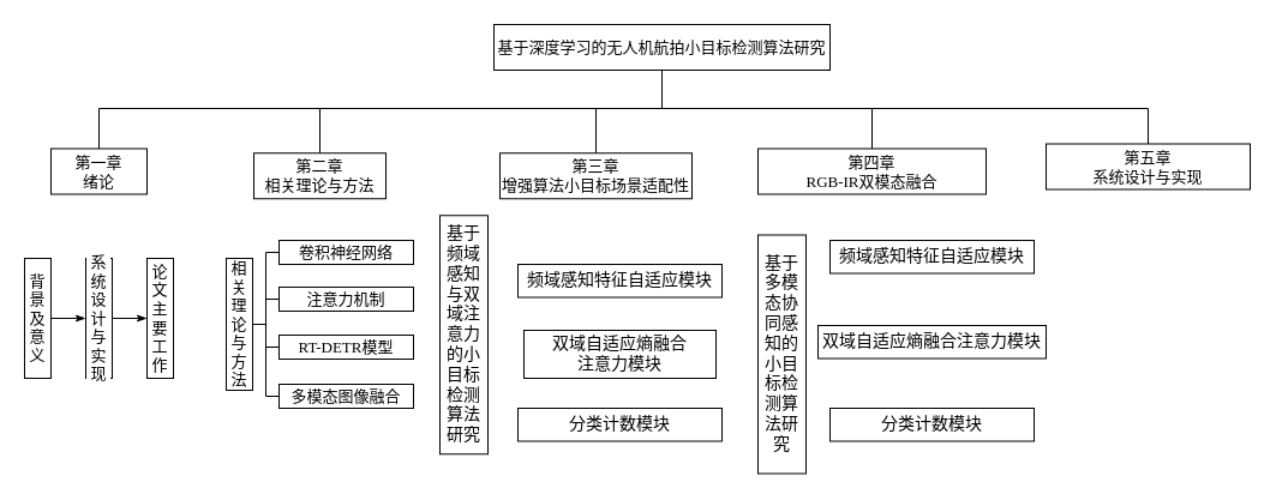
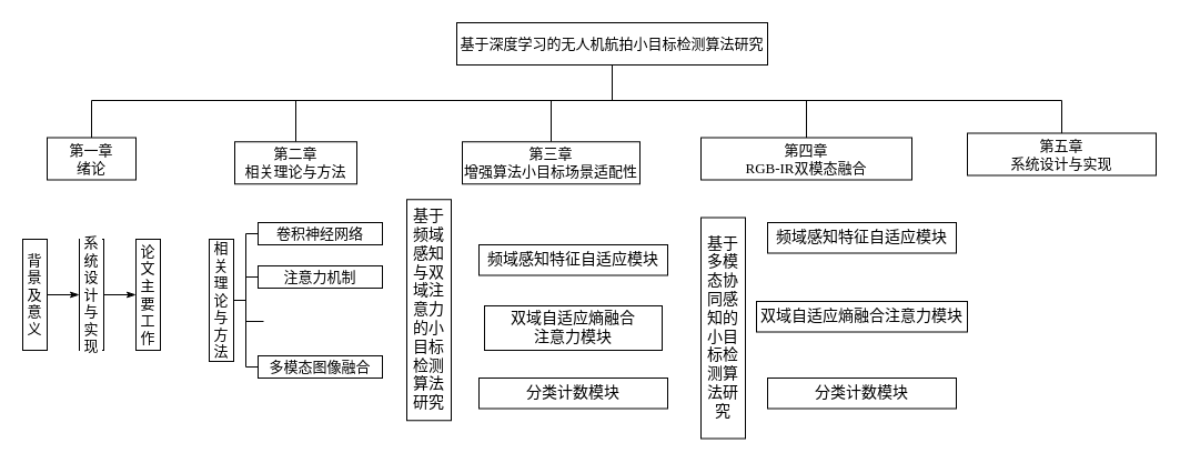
- <mxCell id="28" value="RT-DETR模型" style="rounded=0;whiteSpace=wrap;html=1;fontFamily=宋体;fontSize=13;fontColor=default;labelBackgroundColor=default;" parent="20" vertex="1"><mxGeometry x="44" y="79" width="112" height="20" as="geometry" /></mxCell>
